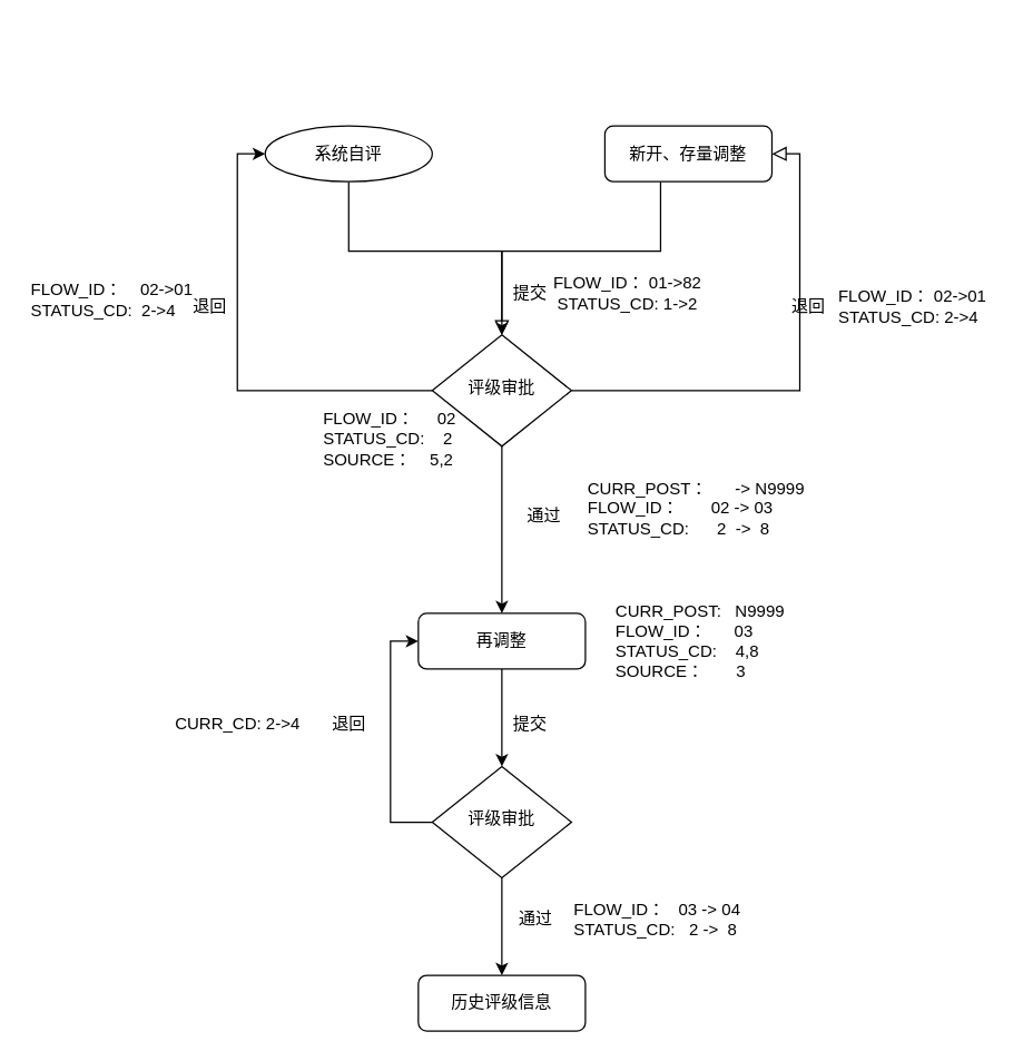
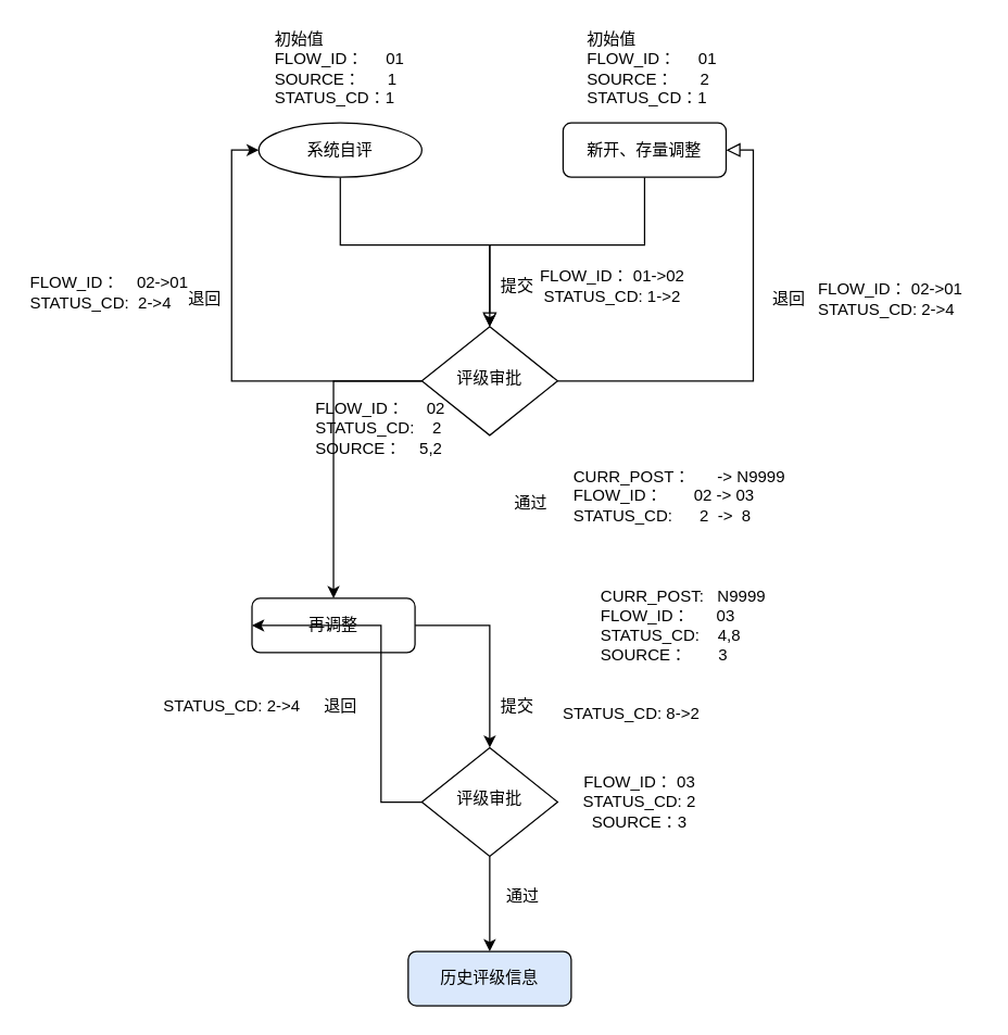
+ <mxCell id="15" value="初始值&lt;br&gt;FLOW_ID：&amp;nbsp; &amp;nbsp; &amp;nbsp;01&lt;br&gt;SOURCE：&amp;nbsp; &amp;nbsp; &amp;nbsp; 1&lt;br&gt;STATUS_CD：1" style="text;html=1;align=left;verticalAlign=middle;resizable=0;points=[];autosize=1;" vertex="1" parent="1"><mxGeometry x="200" y="20" width="110" height="60" as="geometry" /></mxCell>
+ <mxCell id="14" value="初始值&lt;br&gt;FLOW_ID：&amp;nbsp; &amp;nbsp; &amp;nbsp;01&lt;br&gt;SOURCE：&amp;nbsp; &amp;nbsp; &amp;nbsp; 2&lt;br&gt;STATUS_CD：1" style="text;html=1;align=left;verticalAlign=middle;resizable=0;points=[];autosize=1;" vertex="1" parent="1"><mxGeometry x="430" y="20" width="110" height="60" as="geometry" /></mxCell>
- <mxCell id="9" value="新开、存量调整" style="rounded=1;whiteSpace=wrap;html=1;fontSize=12;glass=0;strokeWidth=1;shadow=0;" vertex="1" parent="1"><mxGeometry x="434" y="90" width="120" height="40" as="geometry" /></mxCell>
+ <mxCell id="9" value="新开、存量调整" style="rounded=1;whiteSpace=wrap;html=1;fontSize=12;glass=0;strokeWidth=1;shadow=0;" vertex="1" parent="1"><mxGeometry x="414" y="90" width="120" height="40" as="geometry" /></mxCell>
- <mxCell id="18" value="FLOW_ID： 01-&amp;gt;82&lt;br&gt;STATUS_CD: 1-&amp;gt;2" style="text;html=1;align=center;verticalAlign=middle;resizable=0;points=[];autosize=1;" vertex="1" parent="1"><mxGeometry x="390" y="195" width="120" height="30" as="geometry" /></mxCell>
+ <mxCell id="18" value="FLOW_ID： 01-&amp;gt;02&lt;br&gt;STATUS_CD: 1-&amp;gt;2" style="text;html=1;align=center;verticalAlign=middle;resizable=0;points=[];autosize=1;" vertex="1" parent="1"><mxGeometry x="390" y="195" width="120" height="30" as="geometry" /></mxCell>
- <mxCell id="20" value="再调整" style="rounded=1;whiteSpace=wrap;html=1;fontSize=12;glass=0;strokeWidth=1;shadow=0;" vertex="1" parent="1"><mxGeometry x="300" y="440" width="120" height="40" as="geometry" /></mxCell>
+ <mxCell id="20" value="再调整" style="rounded=1;whiteSpace=wrap;html=1;fontSize=12;glass=0;strokeWidth=1;shadow=0;" vertex="1" parent="1"><mxGeometry x="185" y="440" width="120" height="40" as="geometry" /></mxCell>
- <mxCell id="26" value="CURR_CD: 2-&amp;gt;4" style="text;html=1;align=center;verticalAlign=middle;resizable=0;points=[];autosize=1;" vertex="1" parent="1"><mxGeometry x="110" y="510" width="120" height="20" as="geometry" /></mxCell>
+ <mxCell id="26" value="STATUS_CD: 2-&amp;gt;4" style="text;html=1;align=center;verticalAlign=middle;resizable=0;points=[];autosize=1;" vertex="1" parent="1"><mxGeometry x="110" y="510" width="120" height="20" as="geometry" /></mxCell>
+ <mxCell id="29" value="STATUS_CD: 8-&amp;gt;2" style="text;html=1;align=center;verticalAlign=middle;resizable=0;points=[];autosize=1;" vertex="1" parent="1"><mxGeometry x="404" y="515" width="120" height="20" as="geometry" /></mxCell>
+ <mxCell id="33" value="FLOW_ID： 03&lt;br&gt;STATUS_CD: 2&lt;br&gt;SOURCE：3" style="text;html=1;align=center;verticalAlign=middle;resizable=0;points=[];autosize=1;" vertex="1" parent="1"><mxGeometry x="420" y="565" width="100" height="50" as="geometry" /></mxCell>
- <mxCell id="32" value="FLOW_ID：&amp;nbsp; &amp;nbsp;03 -&amp;gt; 04&lt;br&gt;STATUS_CD:&amp;nbsp; &amp;nbsp;2 -&amp;gt;&amp;nbsp; 8" style="text;html=1;align=left;verticalAlign=middle;resizable=0;points=[];autosize=1;" vertex="1" parent="1"><mxGeometry x="410" y="645" width="140" height="30" as="geometry" /></mxCell>
- <mxCell id="30" value="历史评级信息" style="rounded=1;whiteSpace=wrap;html=1;fontSize=12;glass=0;strokeWidth=1;shadow=0;" vertex="1" parent="1"><mxGeometry x="300" y="700" width="120" height="40" as="geometry" /></mxCell>
+ <mxCell id="30" value="历史评级信息" style="rounded=1;whiteSpace=wrap;html=1;fontSize=12;glass=0;strokeWidth=1;shadow=0;fillColor=#dae8fc;" vertex="1" parent="1"><mxGeometry x="300" y="700" width="120" height="40" as="geometry" /></mxCell>
